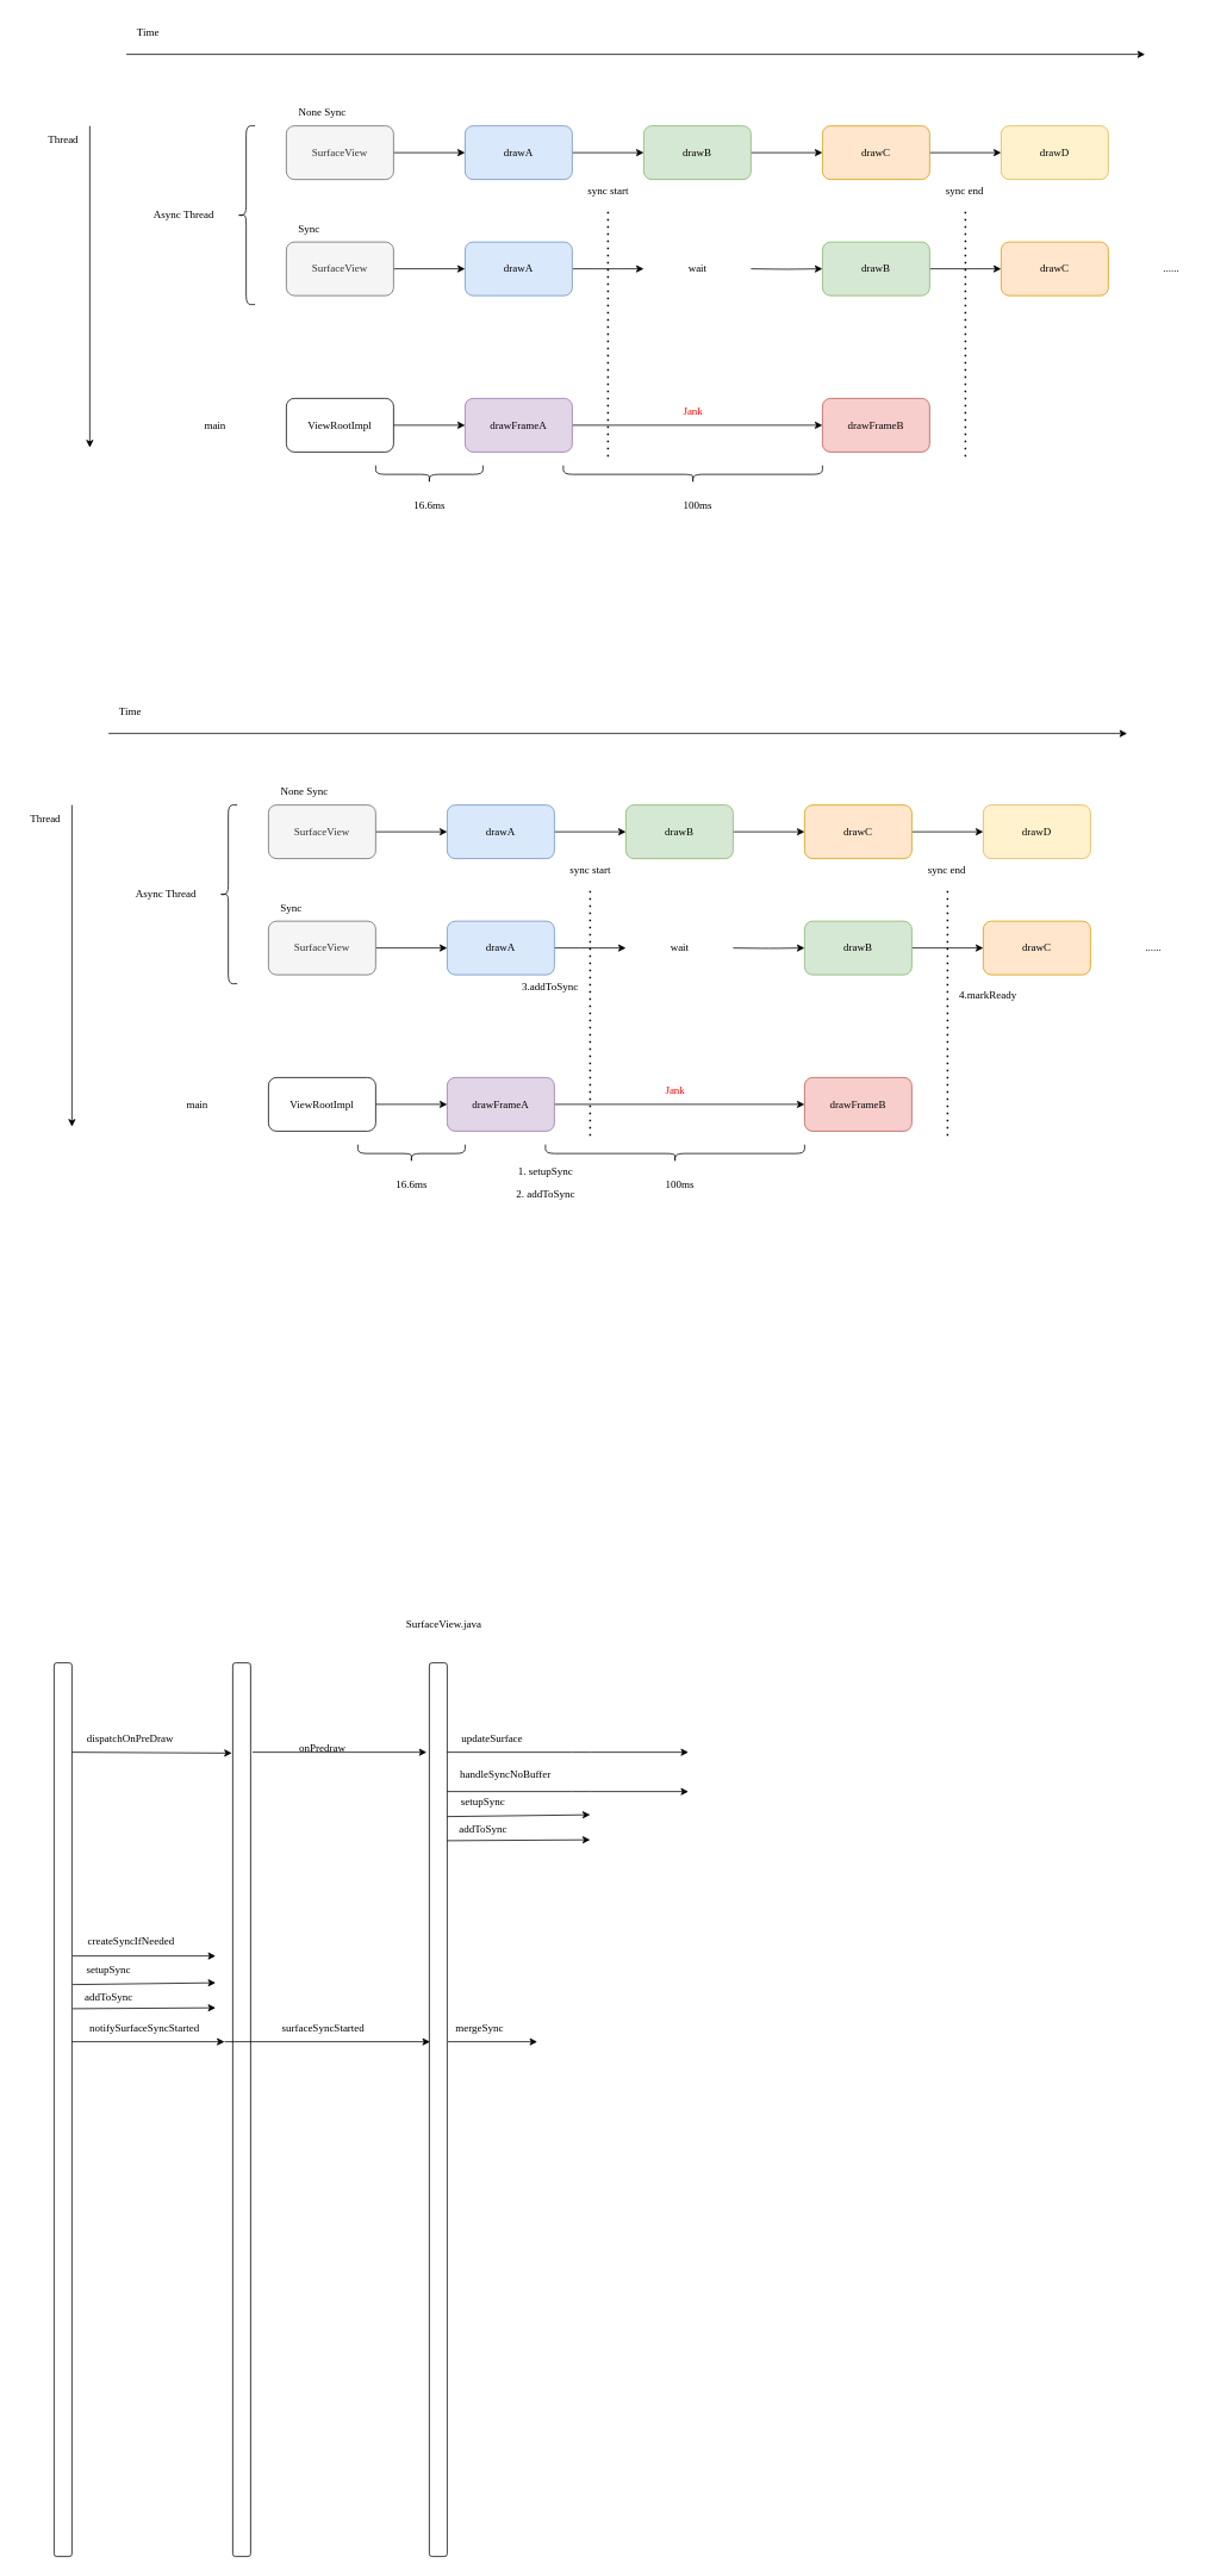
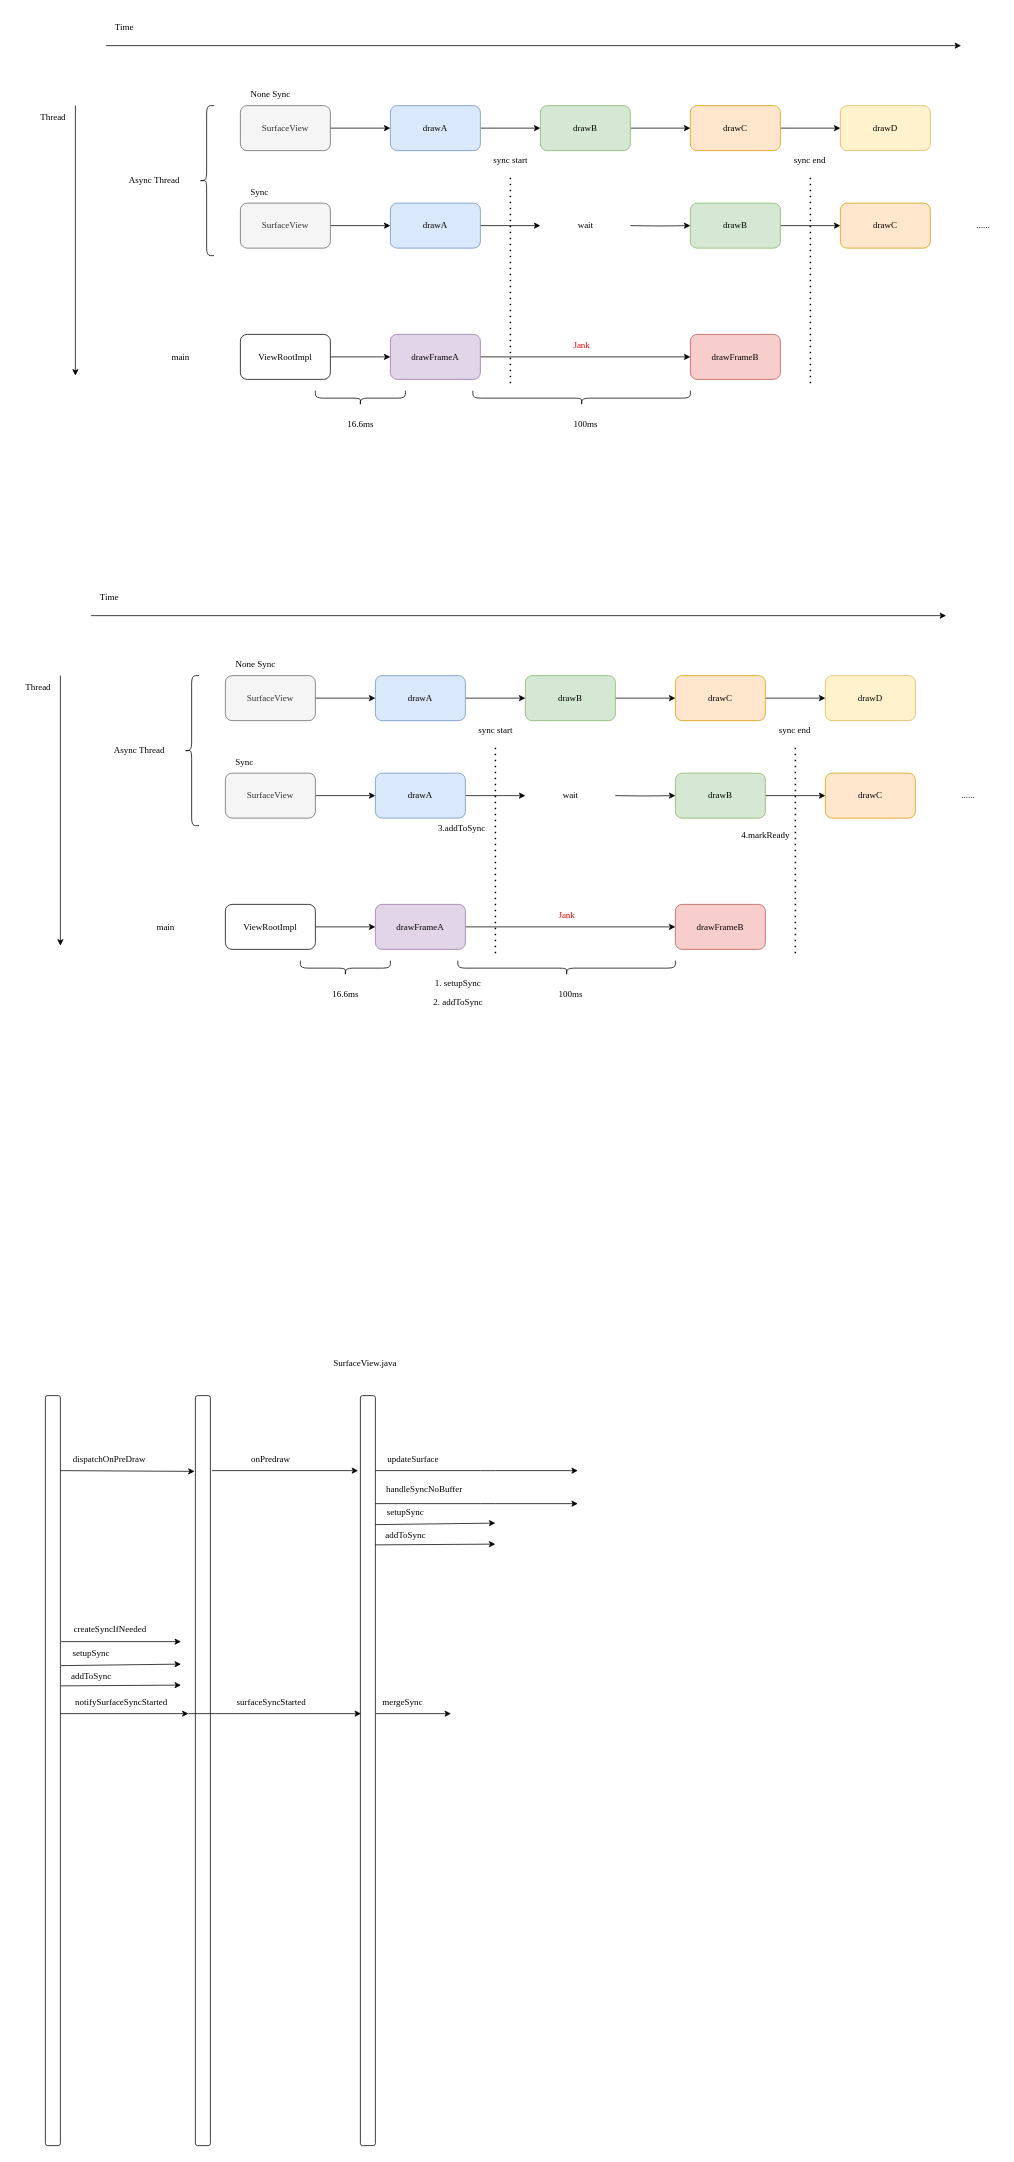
- <mxCell id="89" value="4.markReady" style="text;html=1;align=center;verticalAlign=middle;resizable=0;points=[];autosize=1;strokeColor=none;fillColor=none;rounded=1;fontFamily=Comic Sans MS;" parent="1" vertex="1"><mxGeometry x="1060" y="1098" width="90" height="30" as="geometry" /></mxCell>
+ <mxCell id="89" value="4.markReady" style="text;html=1;align=center;verticalAlign=middle;resizable=0;points=[];autosize=1;strokeColor=none;fillColor=none;rounded=1;fontFamily=Comic Sans MS;" parent="1" vertex="1"><mxGeometry x="975" y="1098" width="90" height="30" as="geometry" /></mxCell>
- <mxCell id="95" value="SurfaceView.java" style="text;html=1;align=center;verticalAlign=middle;resizable=0;points=[];autosize=1;strokeColor=none;fillColor=none;rounded=1;fontFamily=Comic Sans MS;" vertex="1" parent="1"><mxGeometry x="445" y="1804" width="102" height="26" as="geometry" /></mxCell>
+ <mxCell id="95" value="SurfaceView.java" style="text;html=1;align=center;verticalAlign=middle;resizable=0;points=[];autosize=1;strokeColor=none;fillColor=none;rounded=1;fontFamily=Comic Sans MS;" vertex="1" parent="1"><mxGeometry x="435" y="1804" width="102" height="26" as="geometry" /></mxCell>
- <mxCell id="101" value="onPredraw" style="text;html=1;align=center;verticalAlign=middle;resizable=0;points=[];autosize=1;strokeColor=none;fillColor=none;rounded=1;fontFamily=Comic Sans MS;" vertex="1" parent="1"><mxGeometry x="320" y="1940" width="80" height="30" as="geometry" /></mxCell>
+ <mxCell id="101" value="onPredraw" style="text;html=1;align=center;verticalAlign=middle;resizable=0;points=[];autosize=1;strokeColor=none;fillColor=none;rounded=1;fontFamily=Comic Sans MS;" vertex="1" parent="1"><mxGeometry x="320" y="1930" width="80" height="30" as="geometry" /></mxCell>
